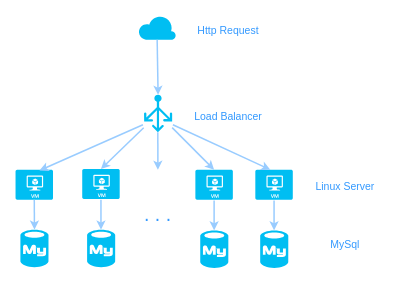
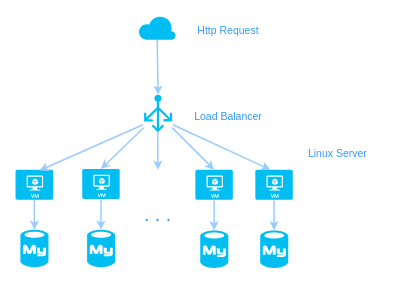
- <mxCell id="24" value="&lt;font style=&quot;font-size: 14px&quot;&gt;Linux Server&lt;/font&gt;" style="text;html=1;strokeColor=none;fillColor=none;align=center;verticalAlign=middle;whiteSpace=wrap;rounded=0;fontSize=26;fontColor=#3399FF;" vertex="1" parent="1"><mxGeometry x="410" y="235" width="100" height="20" as="geometry" /></mxCell>
+ <mxCell id="24" value="&lt;font style=&quot;font-size: 14px&quot;&gt;Linux Server&lt;/font&gt;" style="text;html=1;strokeColor=none;fillColor=none;align=center;verticalAlign=middle;whiteSpace=wrap;rounded=0;fontSize=26;fontColor=#3399FF;" vertex="1" parent="1"><mxGeometry x="400" y="190" width="100" height="20" as="geometry" /></mxCell>
- <mxCell id="25" value="&lt;font style=&quot;font-size: 14px&quot;&gt;MySql&lt;/font&gt;" style="text;html=1;strokeColor=none;fillColor=none;align=center;verticalAlign=middle;whiteSpace=wrap;rounded=0;fontSize=26;fontColor=#3399FF;" vertex="1" parent="1"><mxGeometry x="410" y="312" width="100" height="20" as="geometry" /></mxCell>
